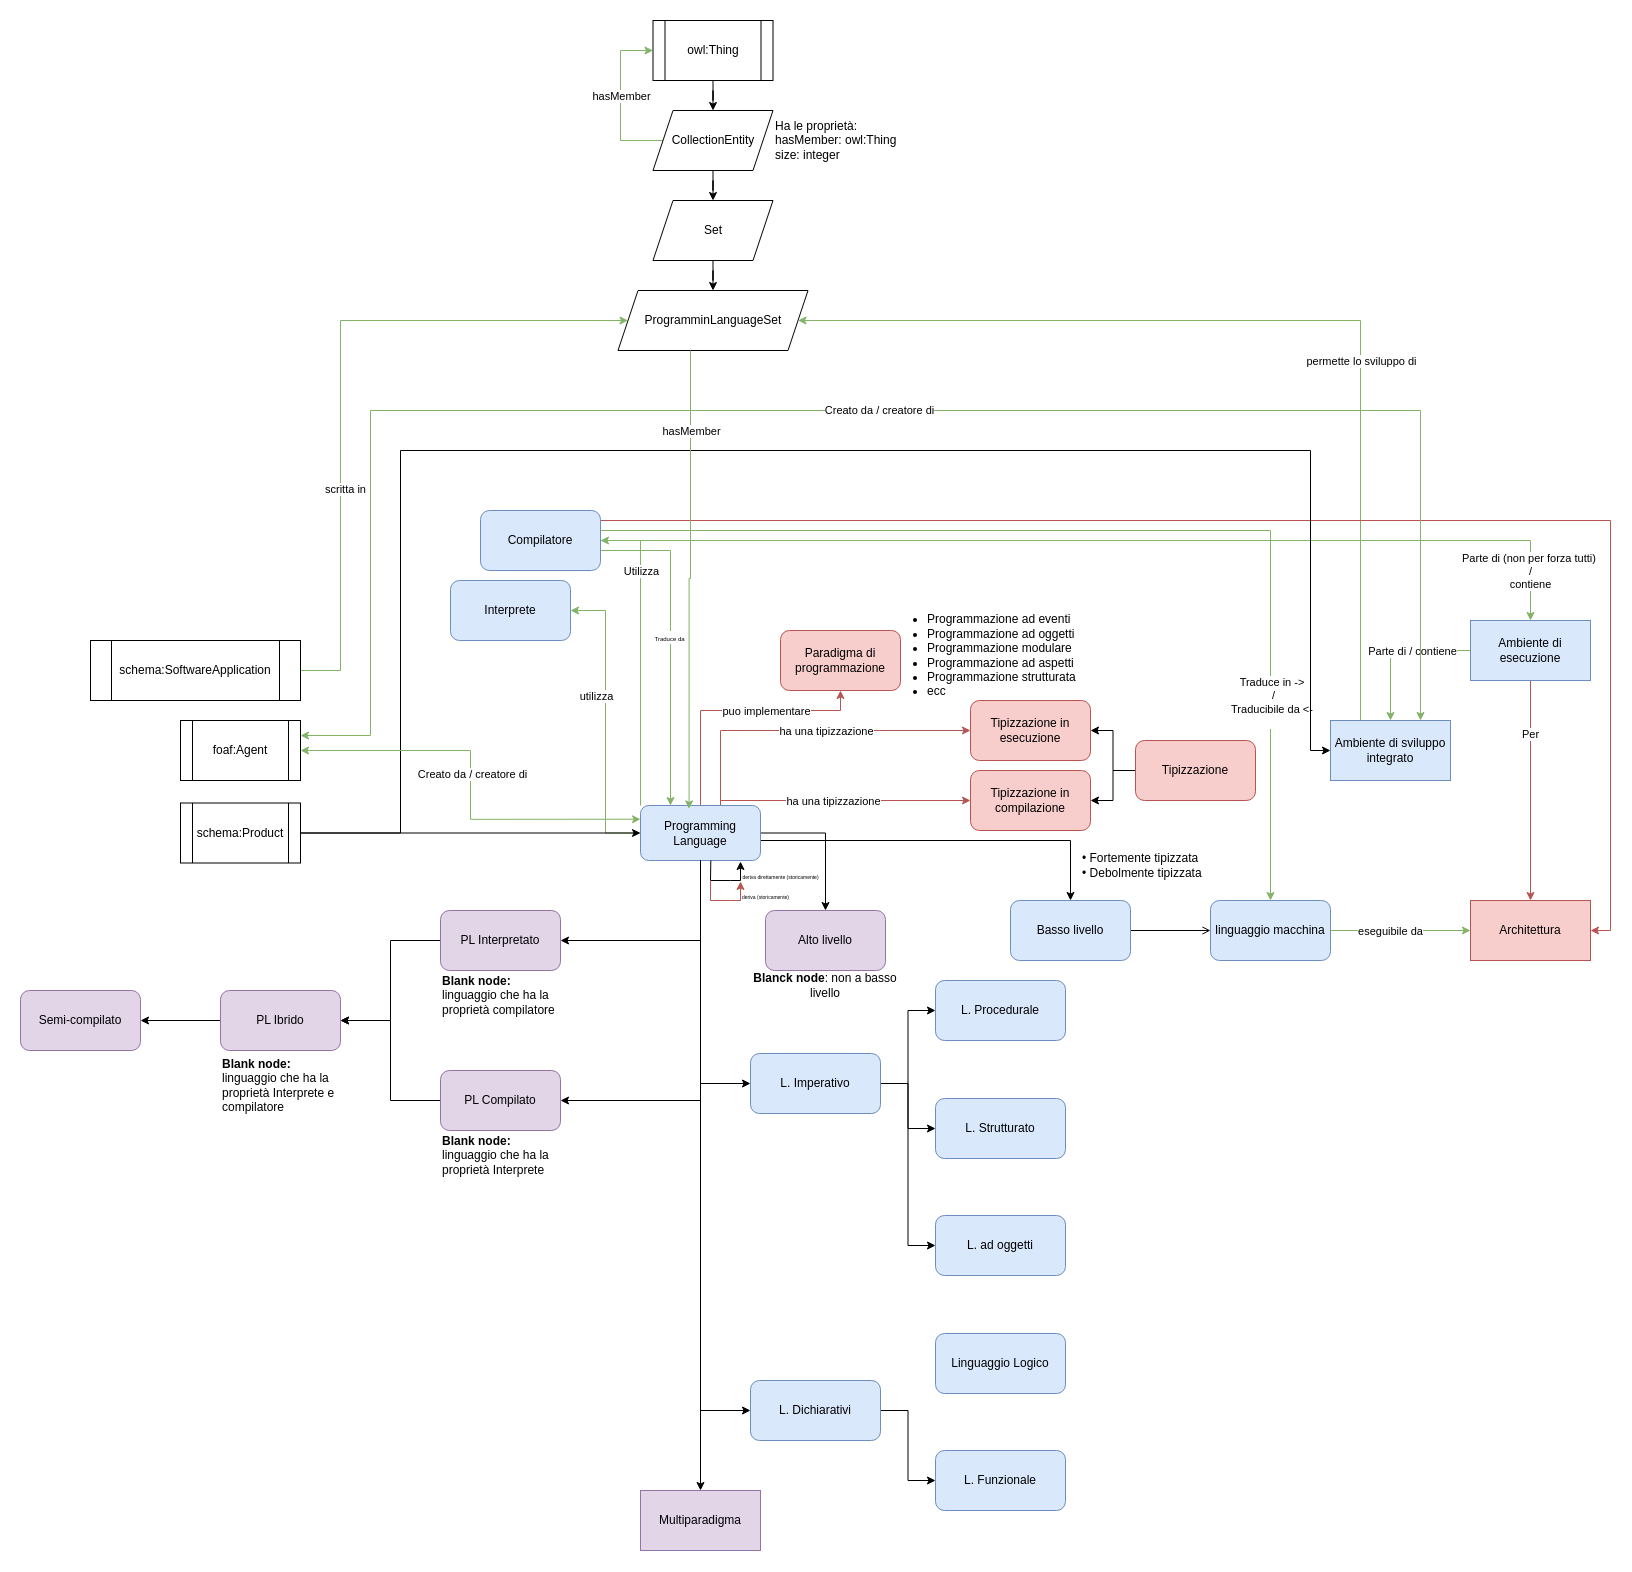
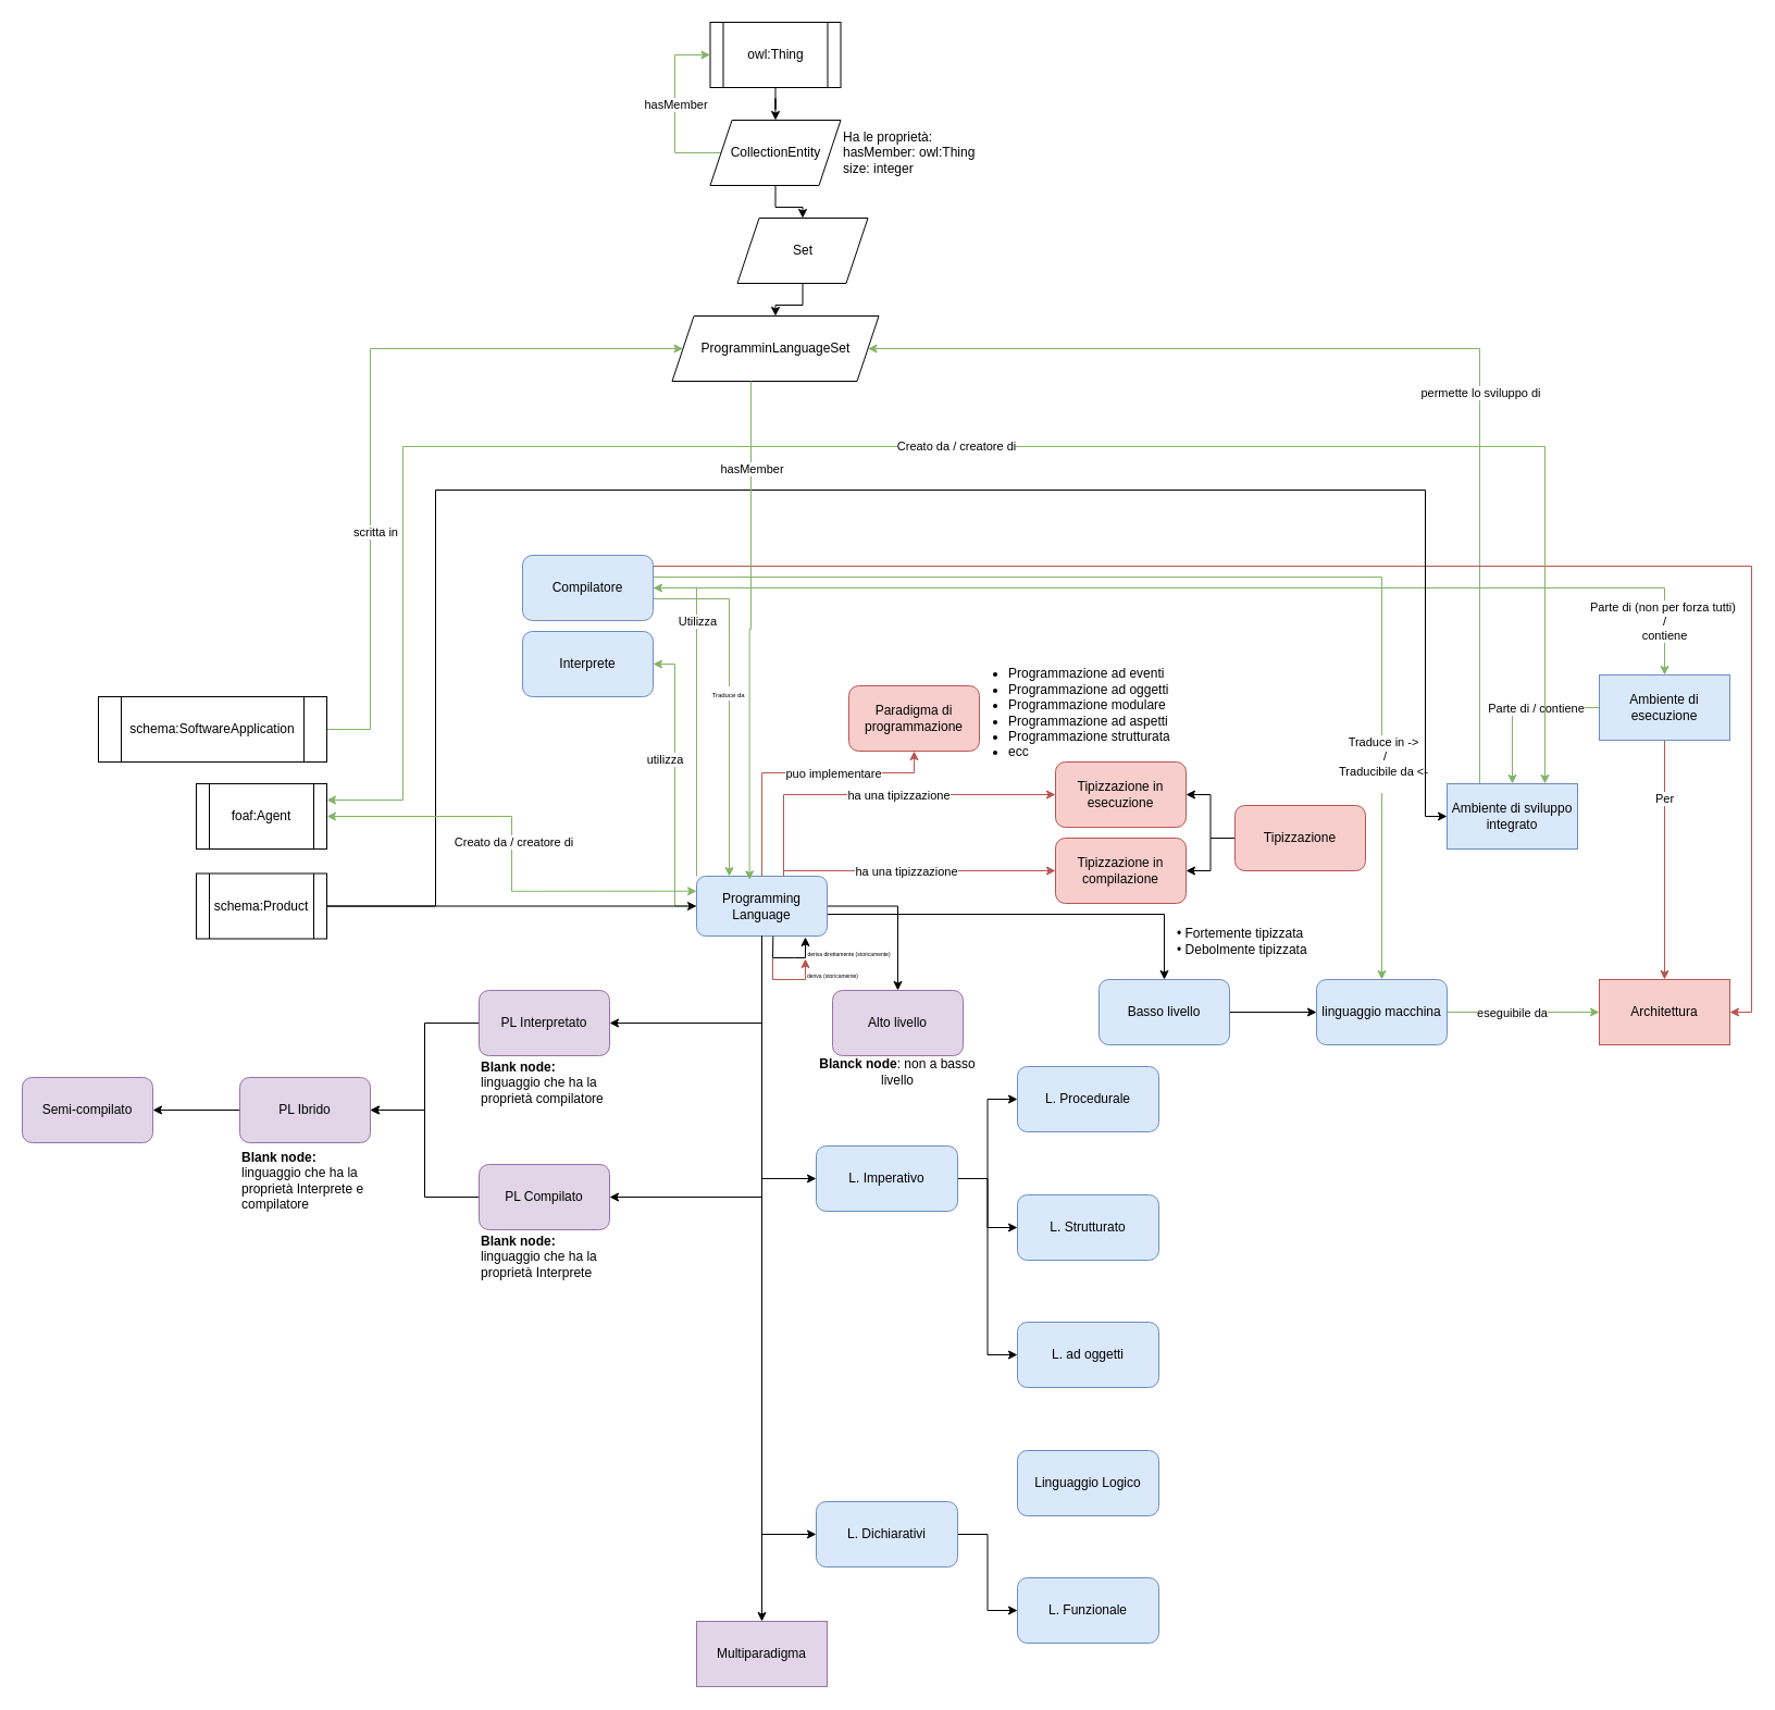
- <mxCell id="91" value="Set" style="shape=parallelogram;perimeter=parallelogramPerimeter;whiteSpace=wrap;html=1;fixedSize=1;" parent="1" vertex="1"><mxGeometry x="652.5" y="200" width="120" height="60" as="geometry" /></mxCell>
+ <mxCell id="91" value="Set" style="shape=parallelogram;perimeter=parallelogramPerimeter;whiteSpace=wrap;html=1;fixedSize=1;" parent="1" vertex="1"><mxGeometry x="677.5" y="200" width="120" height="60" as="geometry" /></mxCell>
- <mxCell id="36" value="Interprete" style="rounded=1;whiteSpace=wrap;html=1;fillColor=#dae8fc;strokeColor=#6c8ebf;" parent="1" vertex="1"><mxGeometry x="450" y="580" width="120" height="60" as="geometry" /></mxCell>
+ <mxCell id="36" value="Interprete" style="rounded=1;whiteSpace=wrap;html=1;fillColor=#dae8fc;strokeColor=#6c8ebf;" parent="1" vertex="1"><mxGeometry x="480" y="580" width="120" height="60" as="geometry" /></mxCell>
- <mxCell id="60" value="" style="edgeStyle=orthogonalEdgeStyle;rounded=0;orthogonalLoop=1;jettySize=auto;html=1;endArrow=open;" parent="1" source="61" target="66" edge="1"><mxGeometry relative="1" as="geometry" /></mxCell>
+ <mxCell id="60" value="" style="edgeStyle=orthogonalEdgeStyle;rounded=0;orthogonalLoop=1;jettySize=auto;html=1;" parent="1" source="61" target="66" edge="1"><mxGeometry relative="1" as="geometry" /></mxCell>
